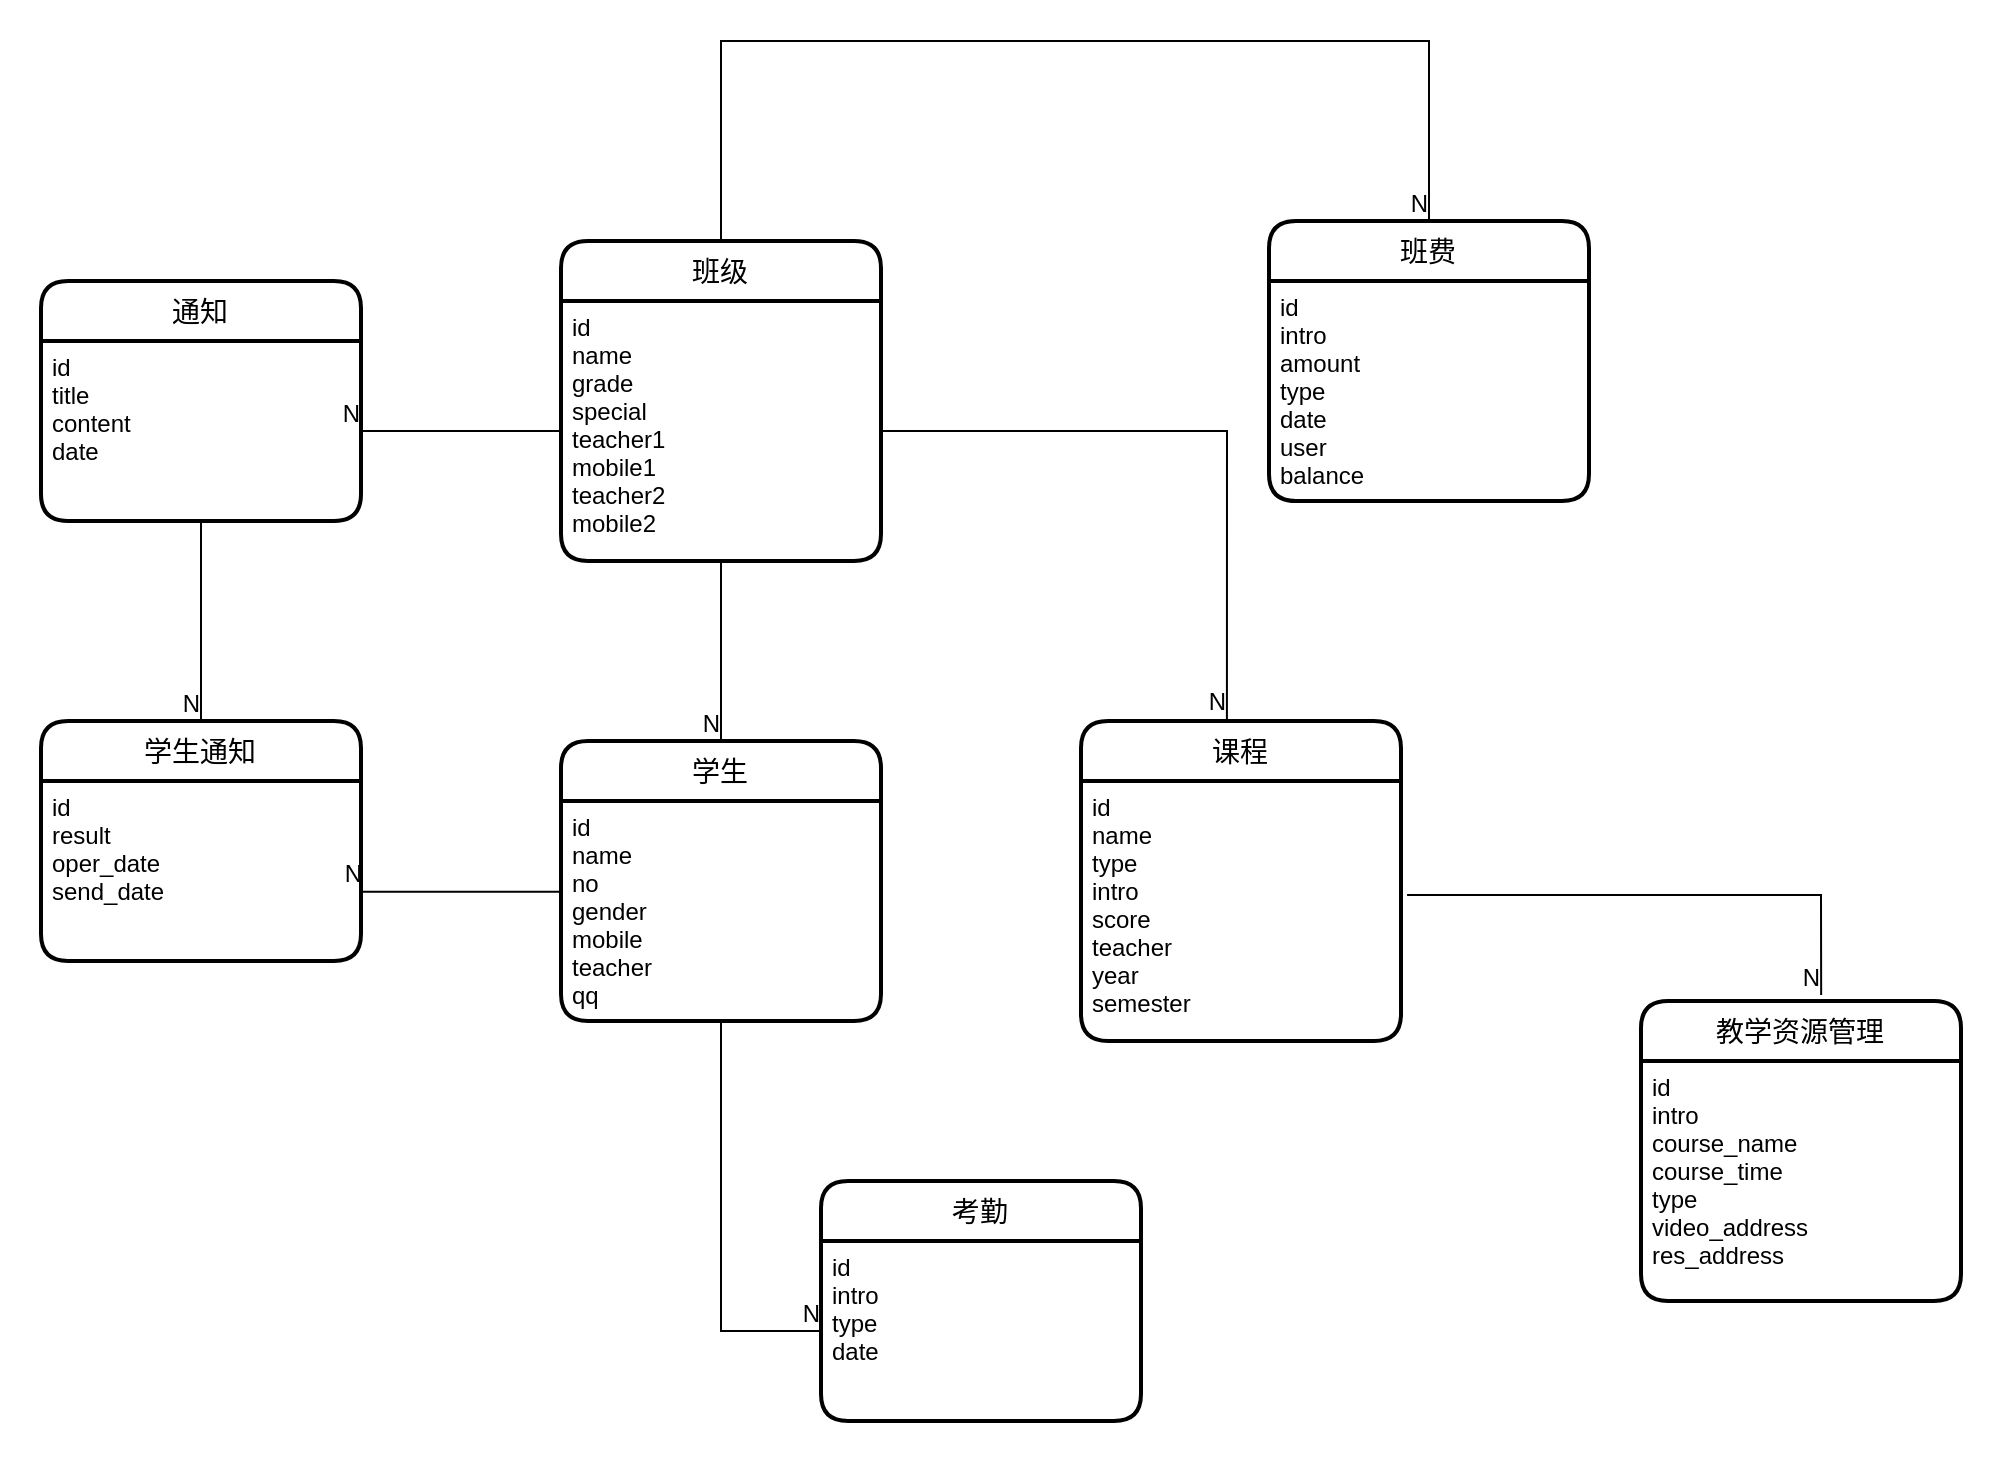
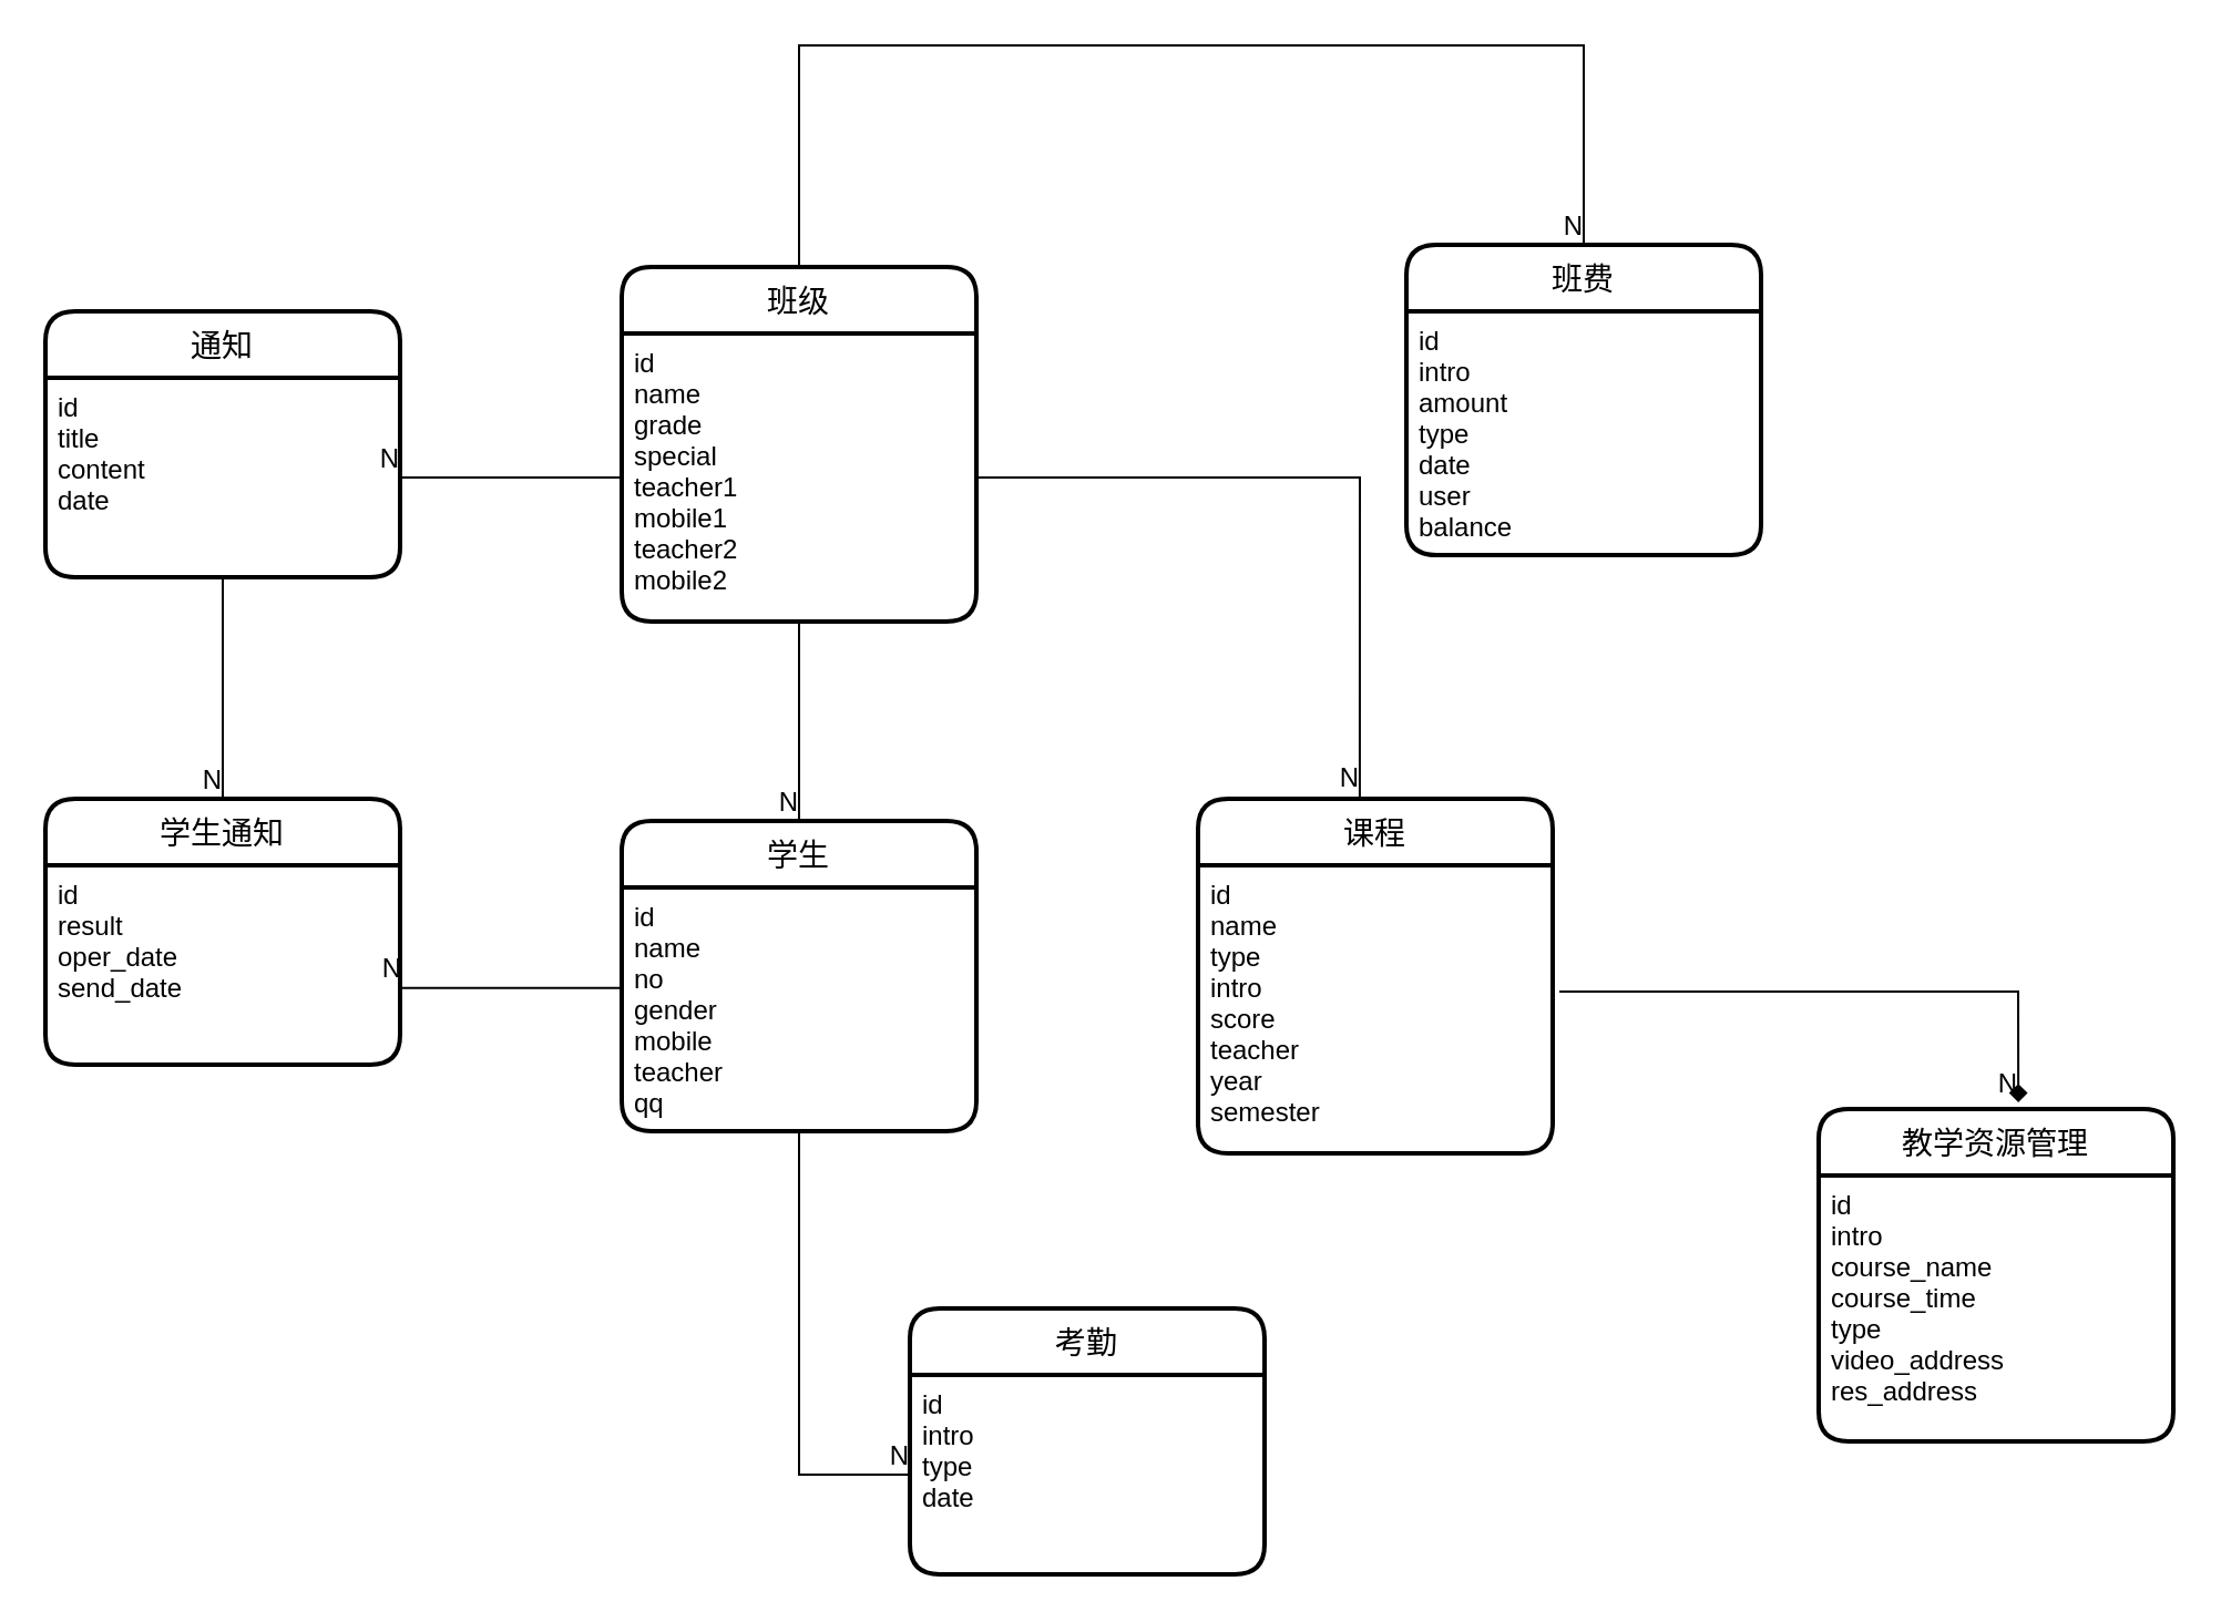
- <mxCell id="12" value="" style="endArrow=none;html=1;rounded=0;exitX=1.019;exitY=0.438;exitDx=0;exitDy=0;exitPerimeter=0;entryX=0.563;entryY=-0.02;entryDx=0;entryDy=0;entryPerimeter=0;" edge="1" parent="1" source="5" target="10"><mxGeometry relative="1" as="geometry"><mxPoint x="750" y="520" as="sourcePoint" /><mxPoint x="910" y="520" as="targetPoint" /><Array as="points"><mxPoint x="910" y="447" /></Array></mxGeometry></mxCell>
+ <mxCell id="12" value="" style="endArrow=diamond;html=1;rounded=0;exitX=1.019;exitY=0.438;exitDx=0;exitDy=0;exitPerimeter=0;entryX=0.563;entryY=-0.02;entryDx=0;entryDy=0;entryPerimeter=0;" edge="1" parent="1" source="5" target="10"><mxGeometry relative="1" as="geometry"><mxPoint x="750" y="520" as="sourcePoint" /><mxPoint x="910" y="520" as="targetPoint" /><Array as="points"><mxPoint x="910" y="447" /></Array></mxGeometry></mxCell>
